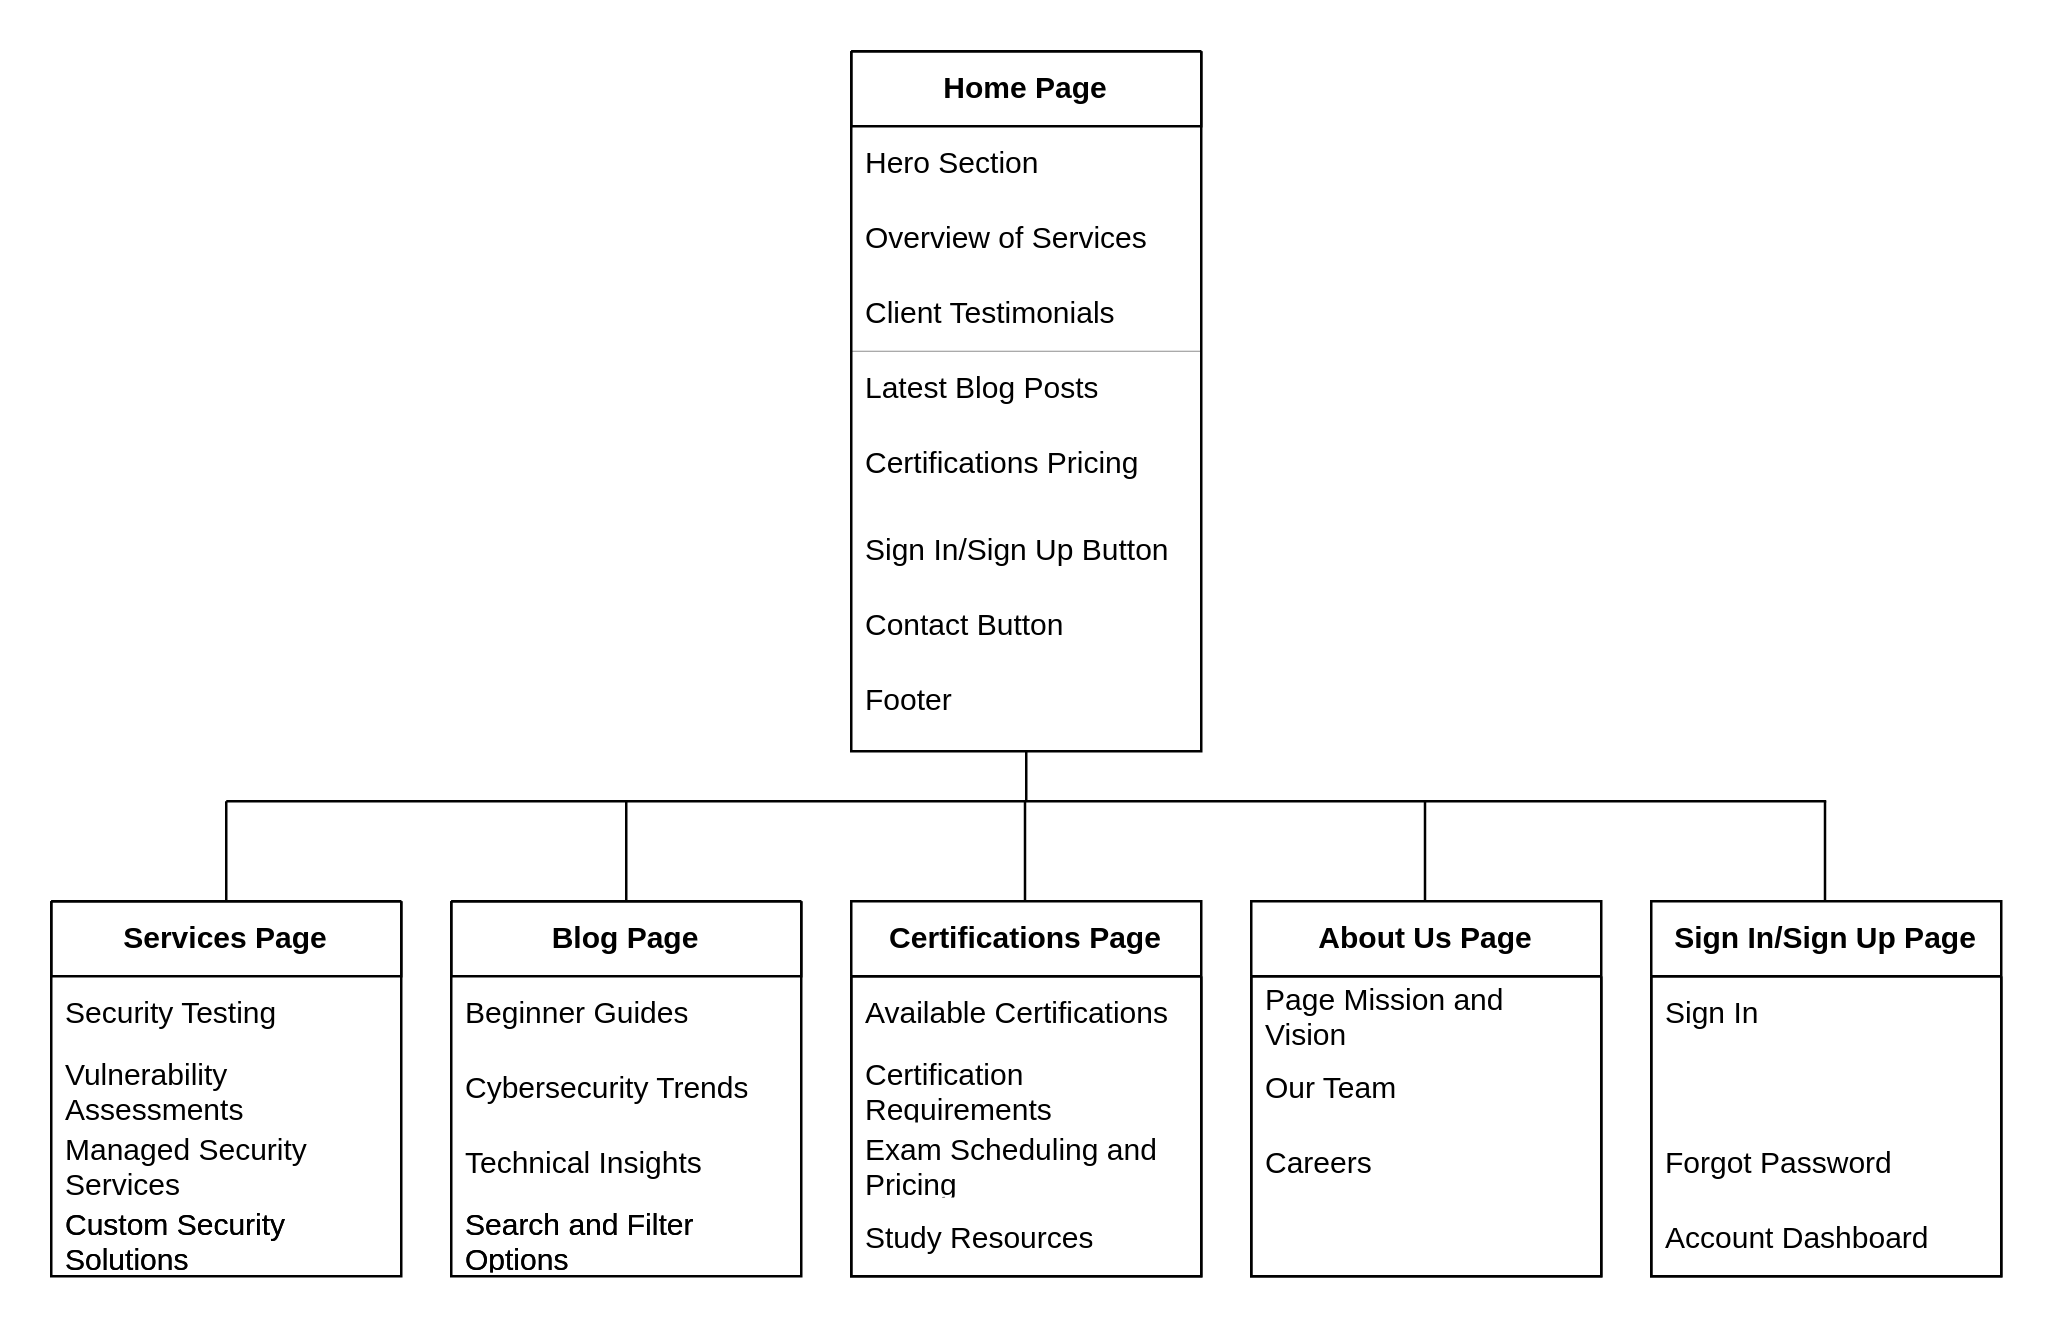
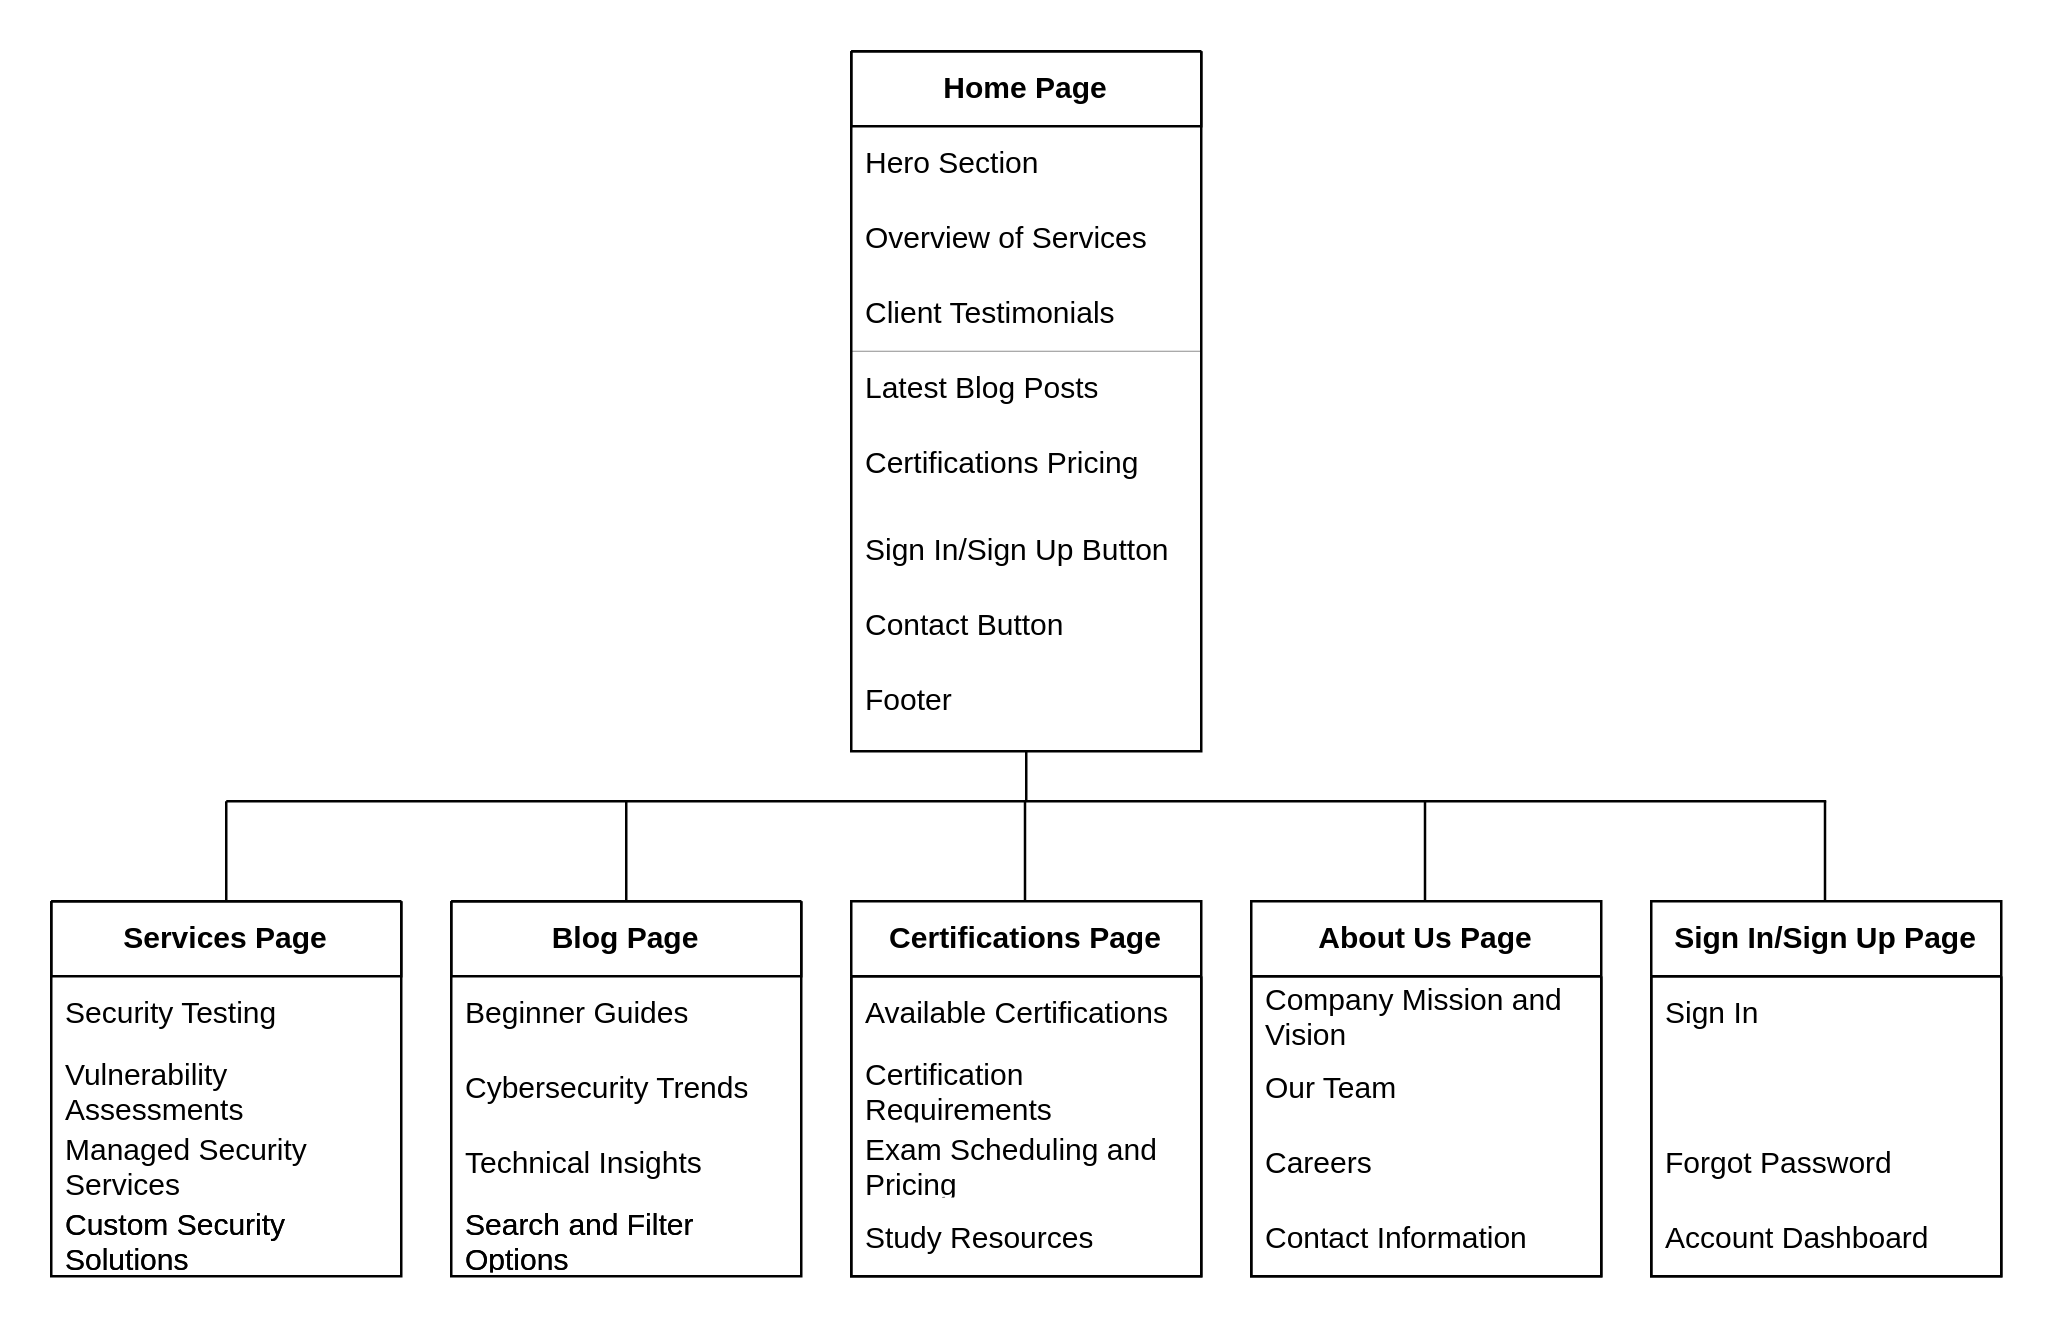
- <mxCell id="45" value="Page Mission and Vision" style="text;strokeColor=none;fillColor=none;align=left;verticalAlign=middle;spacingLeft=4;spacingRight=4;overflow=hidden;points=[[0,0.5],[1,0.5]];portConstraint=eastwest;rotatable=0;whiteSpace=wrap;html=1;" vertex="1" parent="44"><mxGeometry width="140" height="30" as="geometry" /></mxCell>
+ <mxCell id="45" value="Company Mission and Vision" style="text;strokeColor=none;fillColor=none;align=left;verticalAlign=middle;spacingLeft=4;spacingRight=4;overflow=hidden;points=[[0,0.5],[1,0.5]];portConstraint=eastwest;rotatable=0;whiteSpace=wrap;html=1;" vertex="1" parent="44"><mxGeometry width="140" height="30" as="geometry" /></mxCell>
+ <mxCell id="47" value="Contact Information" style="text;strokeColor=none;fillColor=none;align=left;verticalAlign=middle;spacingLeft=4;spacingRight=4;overflow=hidden;points=[[0,0.5],[1,0.5]];portConstraint=eastwest;rotatable=0;whiteSpace=wrap;html=1;" vertex="1" parent="44"><mxGeometry y="90" width="140" height="30" as="geometry" /></mxCell>
